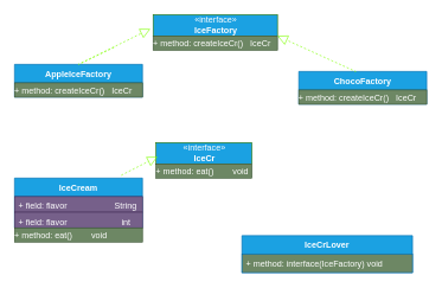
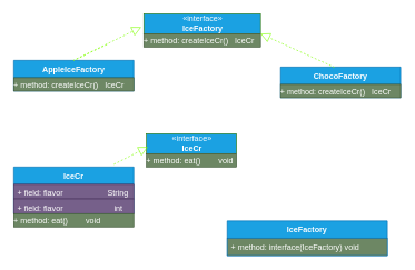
- <mxCell id="12" value="IceCream" style="swimlane;fontStyle=1;align=center;verticalAlign=top;childLayout=stackLayout;horizontal=1;startSize=26;horizontalStack=0;resizeParent=1;resizeParentMax=0;resizeLast=0;collapsible=1;marginBottom=0;fillColor=#1ba1e2;fontColor=#ffffff;strokeColor=#006EAF;" vertex="1" parent="1"><mxGeometry x="20" y="250" width="180" height="70" as="geometry" /></mxCell>
+ <mxCell id="12" value="IceCr" style="swimlane;fontStyle=1;align=center;verticalAlign=top;childLayout=stackLayout;horizontal=1;startSize=26;horizontalStack=0;resizeParent=1;resizeParentMax=0;resizeLast=0;collapsible=1;marginBottom=0;fillColor=#1ba1e2;fontColor=#ffffff;strokeColor=#006EAF;" vertex="1" parent="1"><mxGeometry x="20" y="250" width="180" height="70" as="geometry" /></mxCell>
- <mxCell id="15" value="IceCrLover" style="swimlane;fontStyle=1;align=center;verticalAlign=top;childLayout=stackLayout;horizontal=1;startSize=26;horizontalStack=0;resizeParent=1;resizeParentMax=0;resizeLast=0;collapsible=1;marginBottom=0;fillColor=#1ba1e2;fontColor=#ffffff;strokeColor=#006EAF;" vertex="1" parent="1"><mxGeometry x="340" y="331" width="240" height="52" as="geometry" /></mxCell>
+ <mxCell id="15" value="IceFactory" style="swimlane;fontStyle=1;align=center;verticalAlign=top;childLayout=stackLayout;horizontal=1;startSize=26;horizontalStack=0;resizeParent=1;resizeParentMax=0;resizeLast=0;collapsible=1;marginBottom=0;fillColor=#1ba1e2;fontColor=#ffffff;strokeColor=#006EAF;" vertex="1" parent="1"><mxGeometry x="340" y="331" width="240" height="52" as="geometry" /></mxCell>
